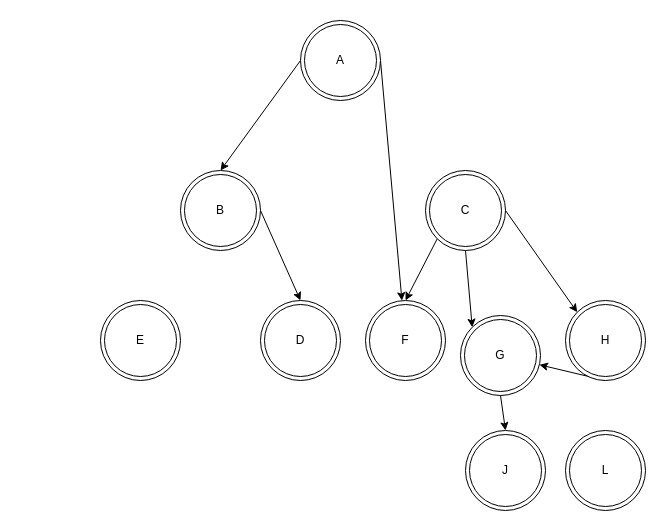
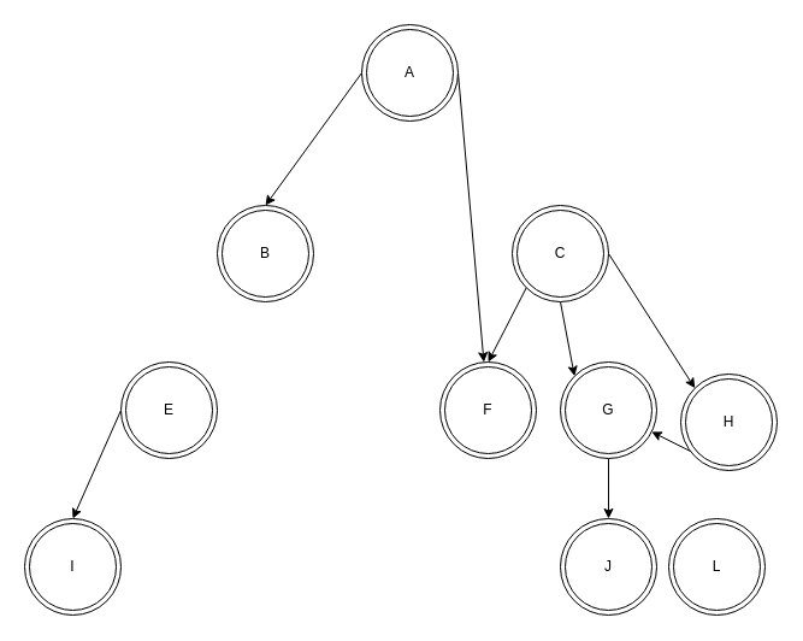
- <mxCell id="11" style="edgeStyle=none;html=1;exitX=1;exitY=0.5;exitDx=0;exitDy=0;entryX=0.5;entryY=0;entryDx=0;entryDy=0;" parent="1" source="12" target="6" edge="1"><mxGeometry relative="1" as="geometry" /></mxCell>
- <mxCell id="6" value="D" style="ellipse;shape=doubleEllipse;whiteSpace=wrap;html=1;aspect=fixed;" parent="1" vertex="1"><mxGeometry x="260" y="300" width="80" height="80" as="geometry" /></mxCell>
- <mxCell id="17" value="H" style="ellipse;shape=doubleEllipse;whiteSpace=wrap;html=1;aspect=fixed;" parent="1" vertex="1"><mxGeometry x="565" y="300" width="80" height="80" as="geometry" /></mxCell>
+ <mxCell id="17" value="H" style="ellipse;shape=doubleEllipse;whiteSpace=wrap;html=1;aspect=fixed;" parent="1" vertex="1"><mxGeometry x="565" y="310" width="80" height="80" as="geometry" /></mxCell>
- <mxCell id="19" value="G" style="ellipse;shape=doubleEllipse;whiteSpace=wrap;html=1;aspect=fixed;" parent="1" vertex="1"><mxGeometry x="460" y="315" width="80" height="80" as="geometry" /></mxCell>
+ <mxCell id="19" value="G" style="ellipse;shape=doubleEllipse;whiteSpace=wrap;html=1;aspect=fixed;" parent="1" vertex="1"><mxGeometry x="465" y="300" width="80" height="80" as="geometry" /></mxCell>
+ <mxCell id="2" style="edgeStyle=none;html=1;exitX=0;exitY=0.5;exitDx=0;exitDy=0;entryX=0.5;entryY=0;entryDx=0;entryDy=0;" parent="1" source="3" target="4" edge="1"><mxGeometry relative="1" as="geometry"><mxPoint x="40" y="290" as="targetPoint" /></mxGeometry></mxCell>
+ <mxCell id="4" value="I" style="ellipse;shape=doubleEllipse;whiteSpace=wrap;html=1;aspect=fixed;" parent="1" vertex="1"><mxGeometry x="20" y="430" width="80" height="80" as="geometry" /></mxCell>
- <mxCell id="21" value="L" style="ellipse;shape=doubleEllipse;whiteSpace=wrap;html=1;aspect=fixed;" vertex="1" parent="1"><mxGeometry x="565" y="430" width="80" height="80" as="geometry" /></mxCell>
+ <mxCell id="21" value="L" style="ellipse;shape=doubleEllipse;whiteSpace=wrap;html=1;aspect=fixed;" vertex="1" parent="1"><mxGeometry x="555" y="430" width="80" height="80" as="geometry" /></mxCell>
